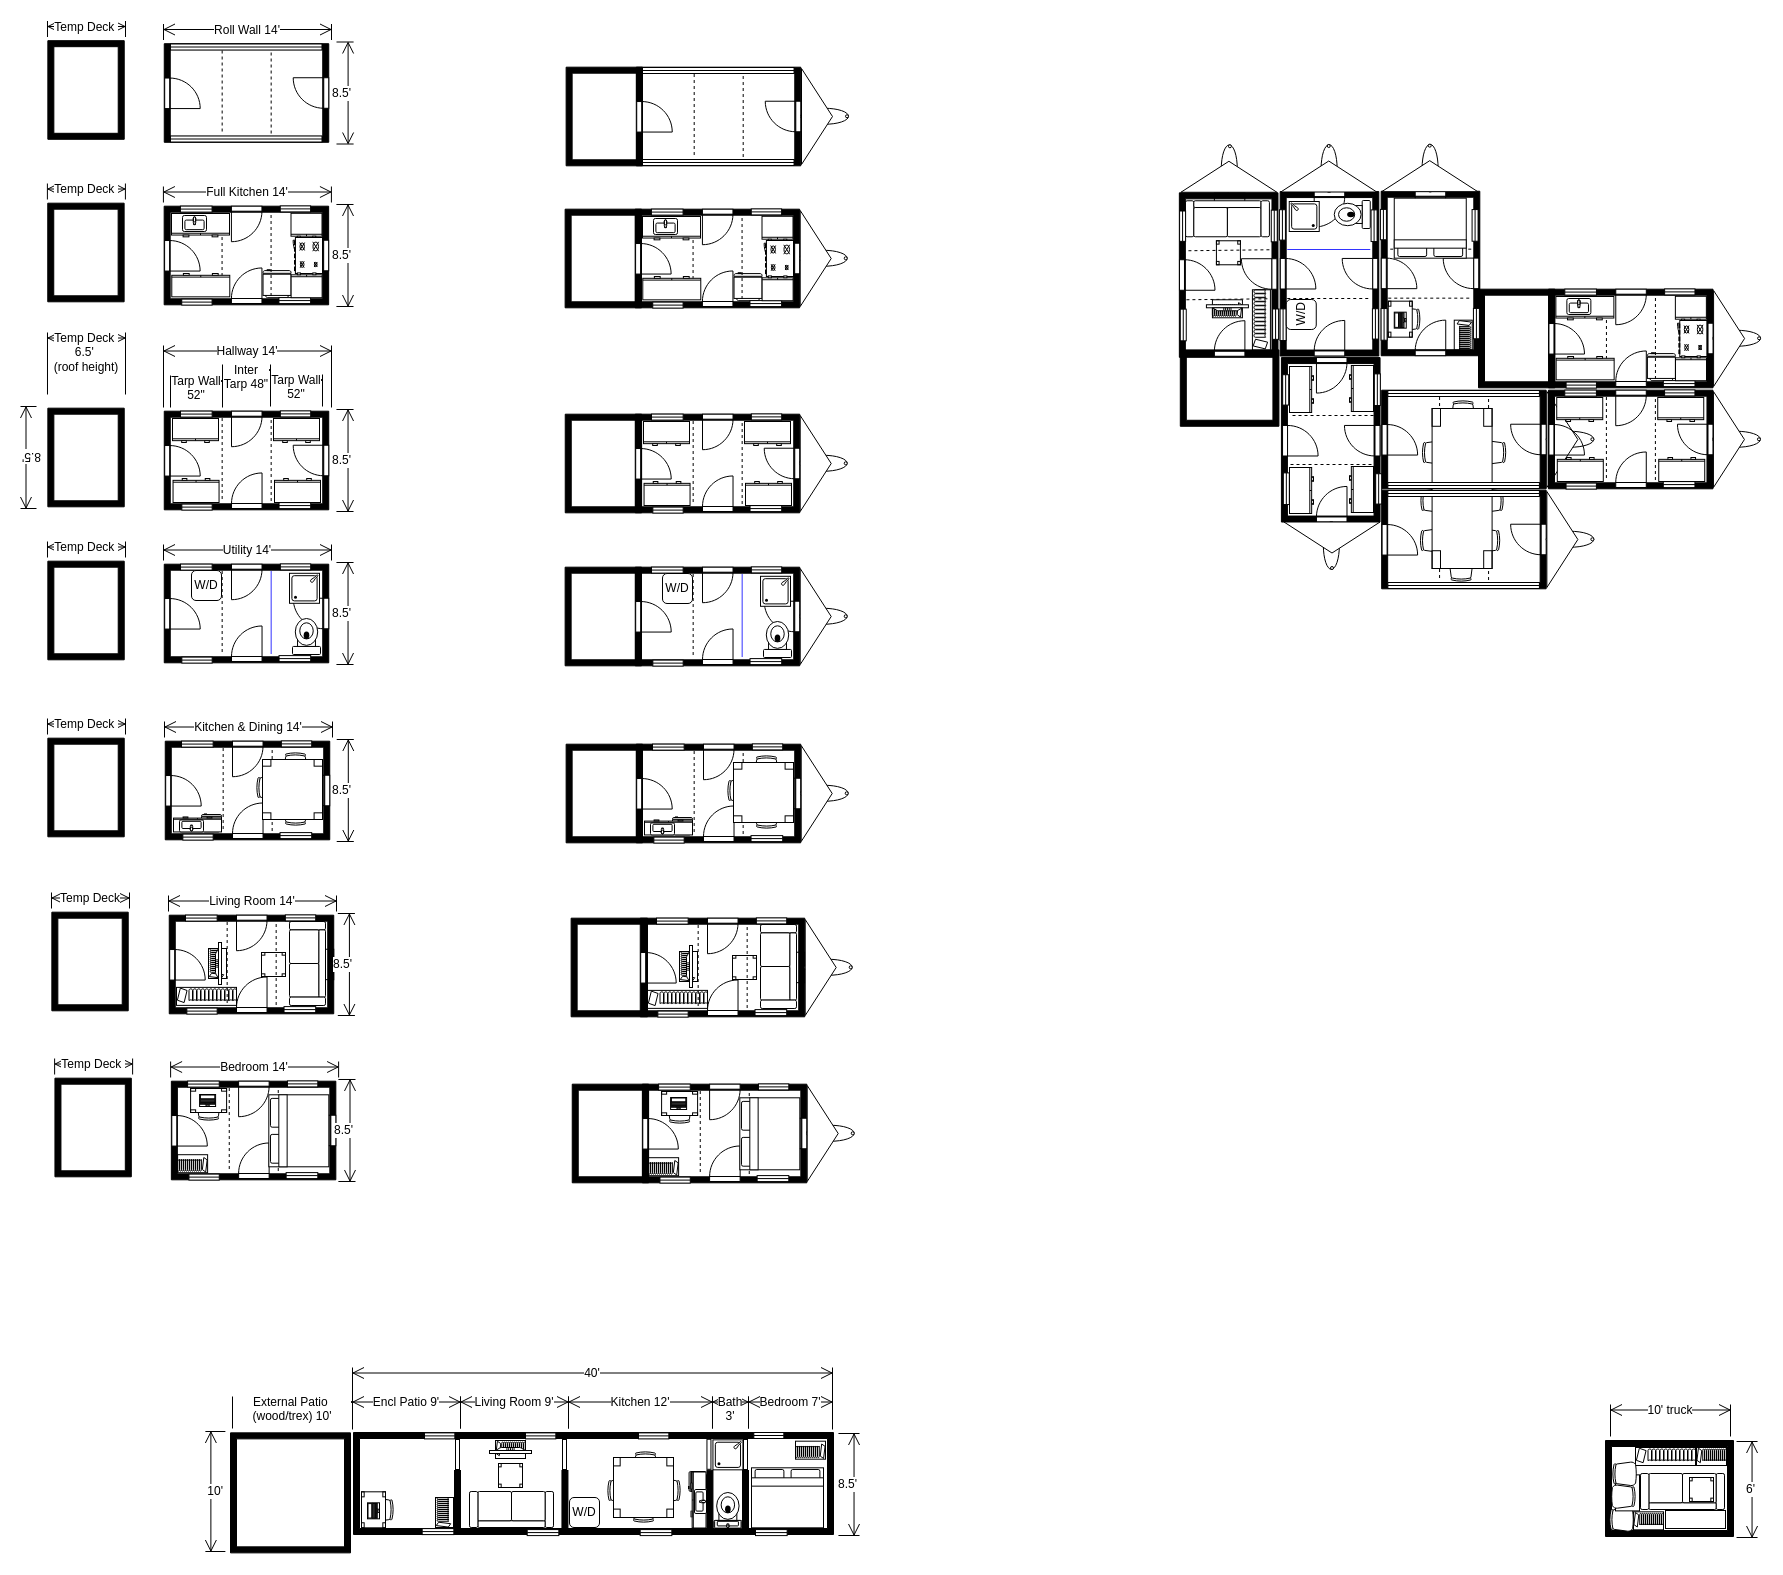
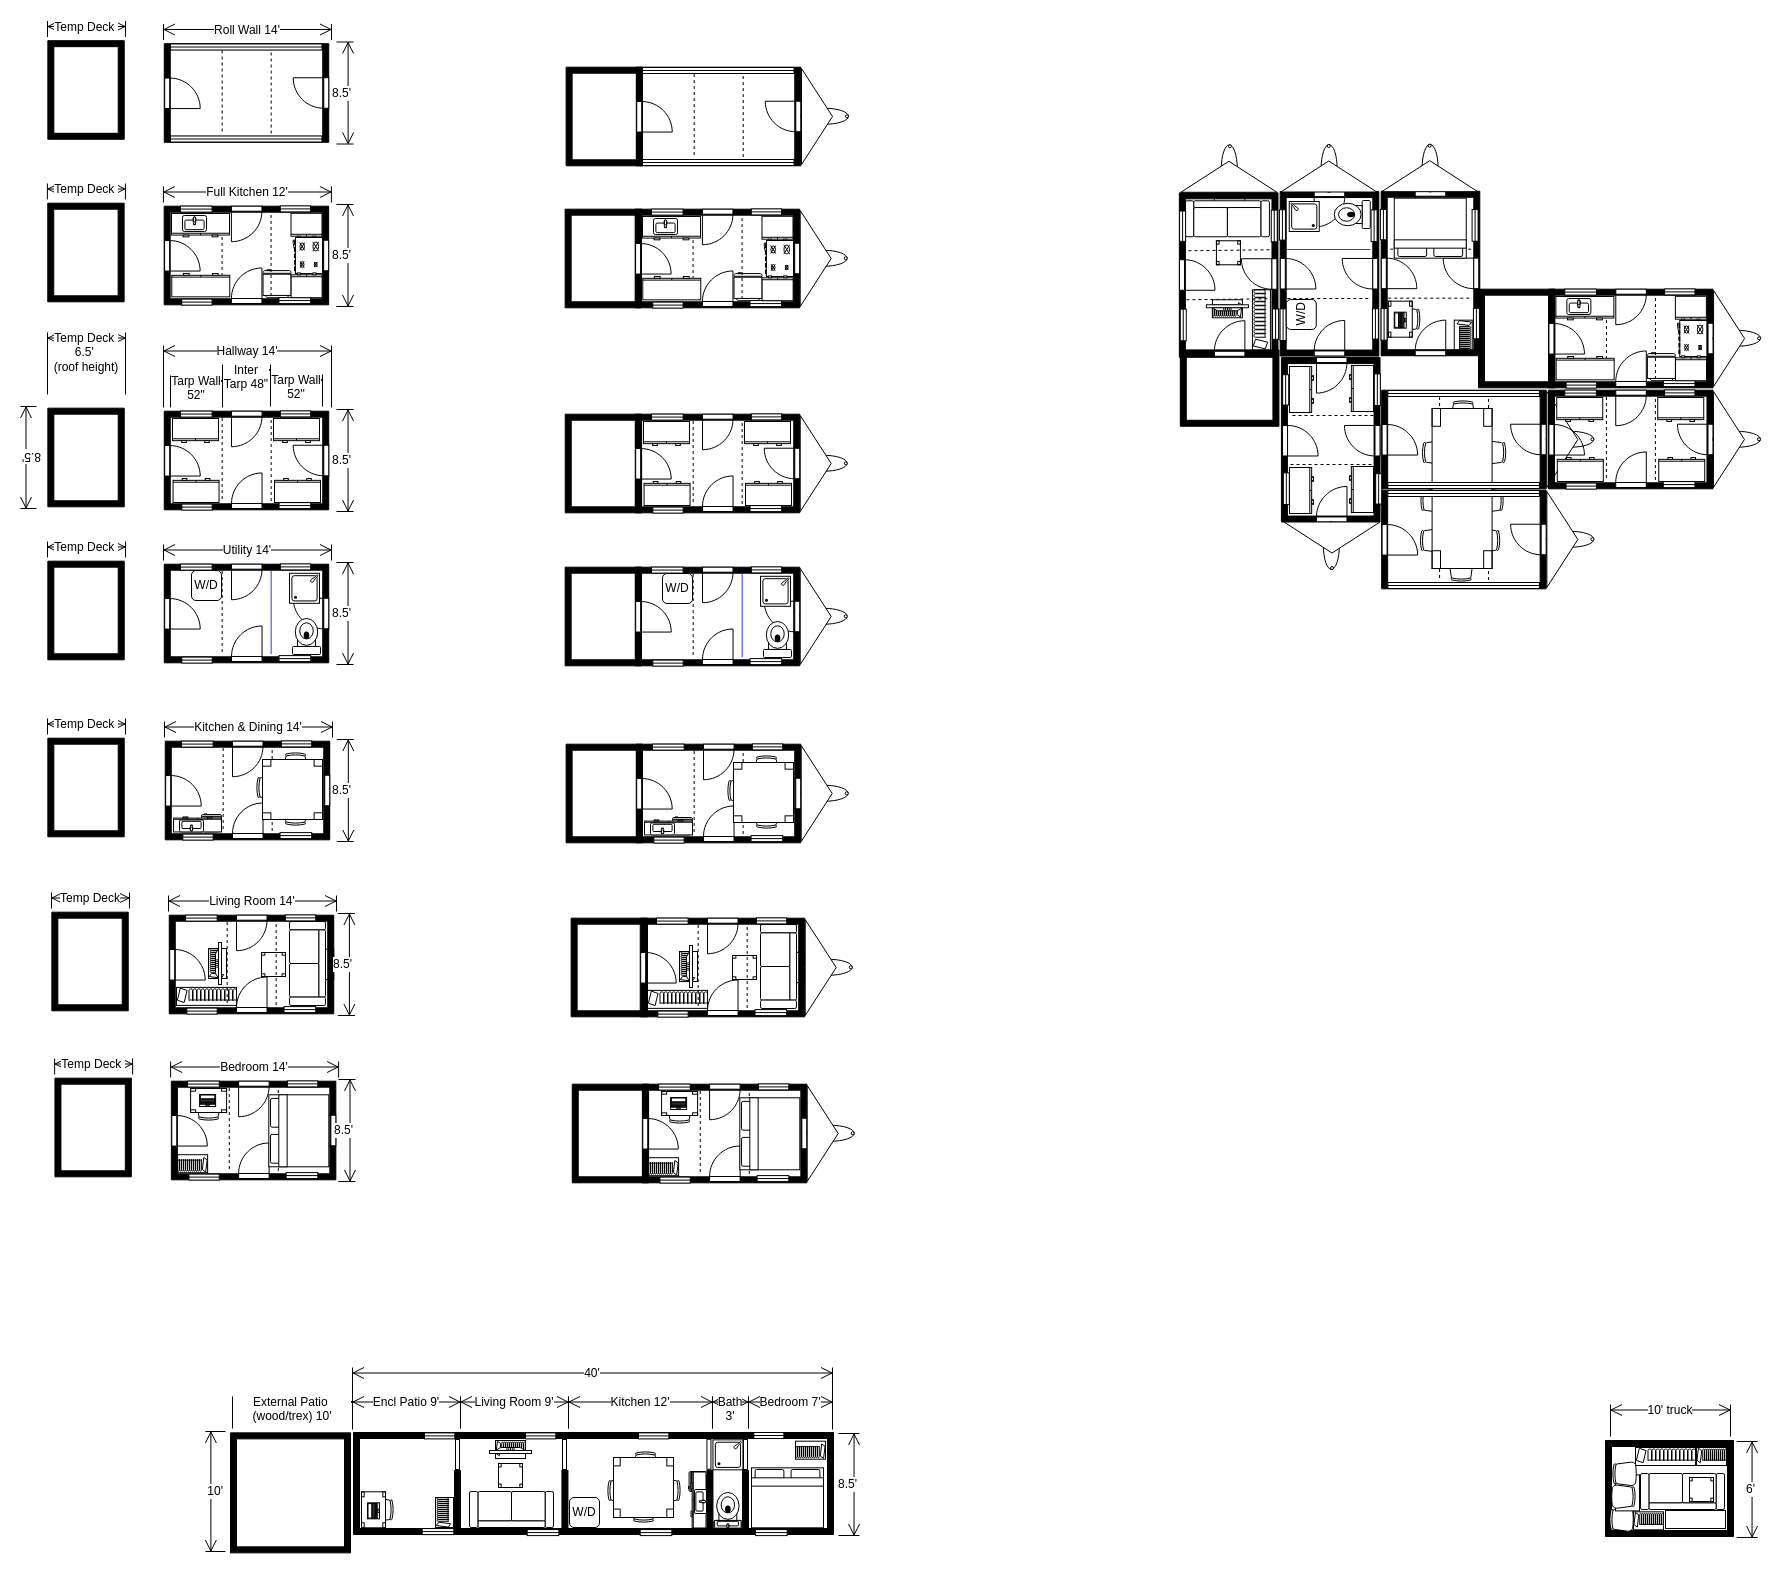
- <mxCell id="110" value="Full Kitchen 14'" style="shape=dimension;direction=west;whiteSpace=wrap;html=1;align=center;points=[];verticalAlign=top;spacingTop=-8;labelBackgroundColor=#ffffff" parent="1" vertex="1"><mxGeometry x="162.92" y="186" width="168" height="16" as="geometry" /></mxCell>
+ <mxCell id="110" value="Full Kitchen 12'" style="shape=dimension;direction=west;whiteSpace=wrap;html=1;align=center;points=[];verticalAlign=top;spacingTop=-8;labelBackgroundColor=#ffffff" parent="1" vertex="1"><mxGeometry x="162.92" y="186" width="168" height="16" as="geometry" /></mxCell>
